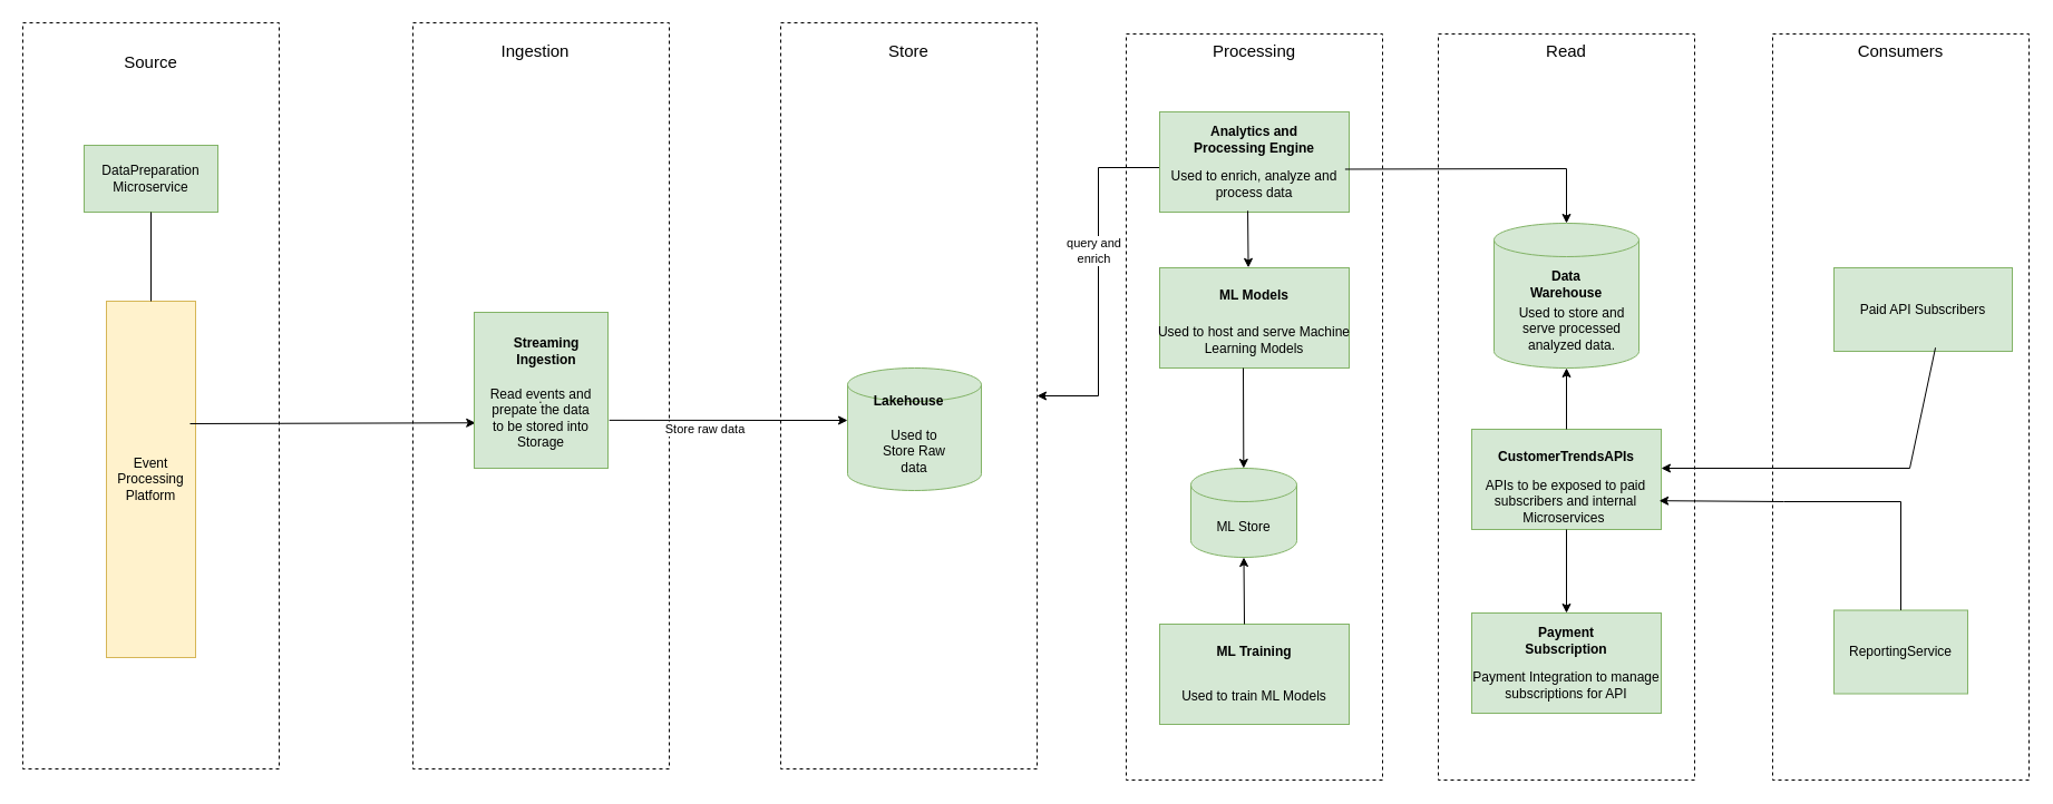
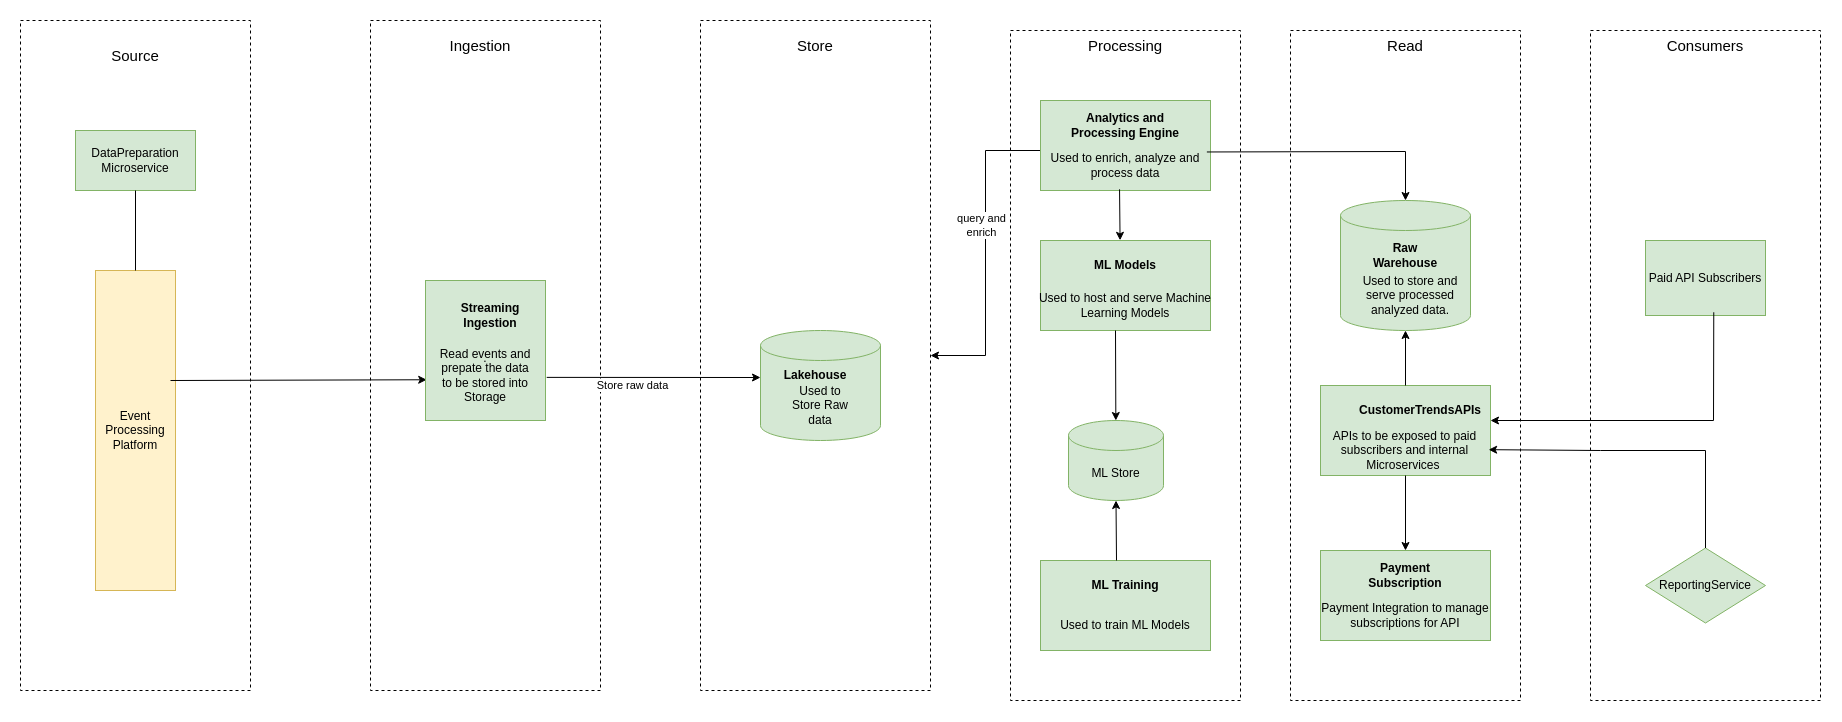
- <mxCell id="42" value="Data Warehouse" style="text;html=1;strokeColor=none;fillColor=none;align=center;verticalAlign=middle;whiteSpace=wrap;rounded=0;fontStyle=1" vertex="1" parent="1"><mxGeometry x="1375" y="240" width="60" height="30" as="geometry" /></mxCell>
+ <mxCell id="42" value="Raw Warehouse" style="text;html=1;strokeColor=none;fillColor=none;align=center;verticalAlign=middle;whiteSpace=wrap;rounded=0;fontStyle=1" vertex="1" parent="1"><mxGeometry x="1375" y="240" width="60" height="30" as="geometry" /></mxCell>
- <mxCell id="55" value="Paid API Subscribers" style="rounded=0;whiteSpace=wrap;html=1;fillColor=#d5e8d4;strokeColor=#82b366;" vertex="1" parent="1"><mxGeometry x="1645" y="240" width="160" height="75" as="geometry" /></mxCell>
+ <mxCell id="55" value="Paid API Subscribers" style="rounded=0;whiteSpace=wrap;html=1;fillColor=#d5e8d4;strokeColor=#82b366;" vertex="1" parent="1"><mxGeometry x="1645" y="240" width="120" height="75" as="geometry" /></mxCell>
- <mxCell id="39" value="Lakehouse" style="text;html=1;strokeColor=none;fillColor=none;align=center;verticalAlign=middle;whiteSpace=wrap;rounded=0;fontStyle=1" vertex="1" parent="1"><mxGeometry x="785" y="345" width="60" height="30" as="geometry" /></mxCell>
+ <mxCell id="39" value="Lakehouse" style="text;html=1;strokeColor=none;fillColor=none;align=center;verticalAlign=middle;whiteSpace=wrap;rounded=0;fontStyle=1" vertex="1" parent="1"><mxGeometry x="785" y="360" width="60" height="30" as="geometry" /></mxCell>
- <mxCell id="47" value="CustomerTrendsAPIs" style="text;html=1;strokeColor=none;fillColor=none;align=center;verticalAlign=middle;whiteSpace=wrap;rounded=0;fontStyle=1" vertex="1" parent="1"><mxGeometry x="1345" y="395" width="120" height="30" as="geometry" /></mxCell>
+ <mxCell id="47" value="CustomerTrendsAPIs" style="text;html=1;strokeColor=none;fillColor=none;align=center;verticalAlign=middle;whiteSpace=wrap;rounded=0;fontStyle=1" vertex="1" parent="1"><mxGeometry x="1360" y="395" width="120" height="30" as="geometry" /></mxCell>
- <mxCell id="52" value="ReportingService" style="rounded=0;whiteSpace=wrap;html=1;fillColor=#d5e8d4;strokeColor=#82b366;" vertex="1" parent="1"><mxGeometry x="1645" y="547.5" width="120" height="75" as="geometry" /></mxCell>
+ <mxCell id="52" value="ReportingService" style="rhombus;whiteSpace=wrap;html=1;fillColor=#d5e8d4;strokeColor=#82b366;" vertex="1" parent="1"><mxGeometry x="1645" y="547.5" width="120" height="75" as="geometry" /></mxCell>
